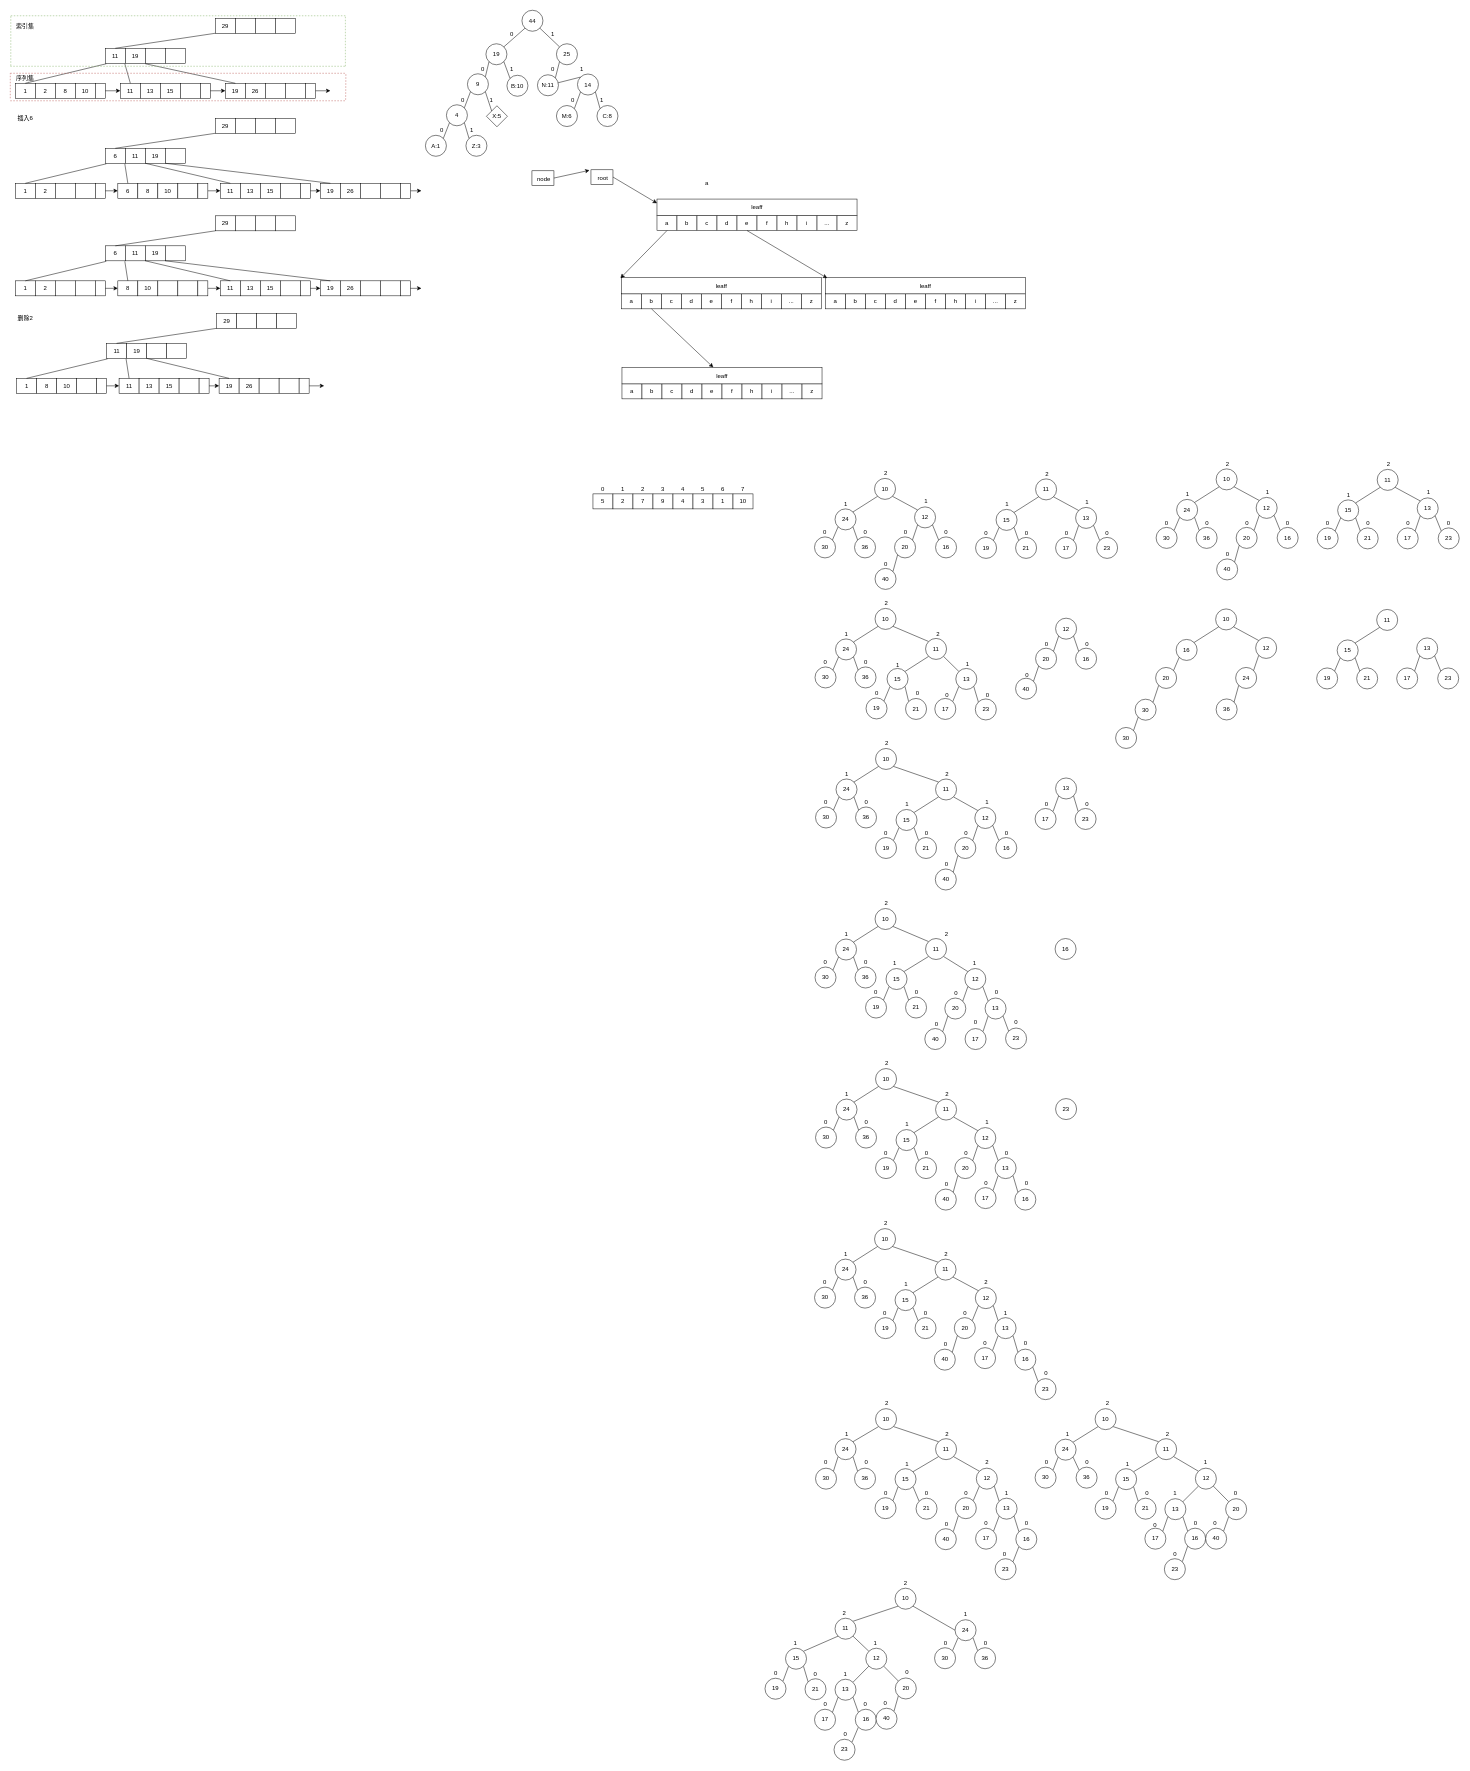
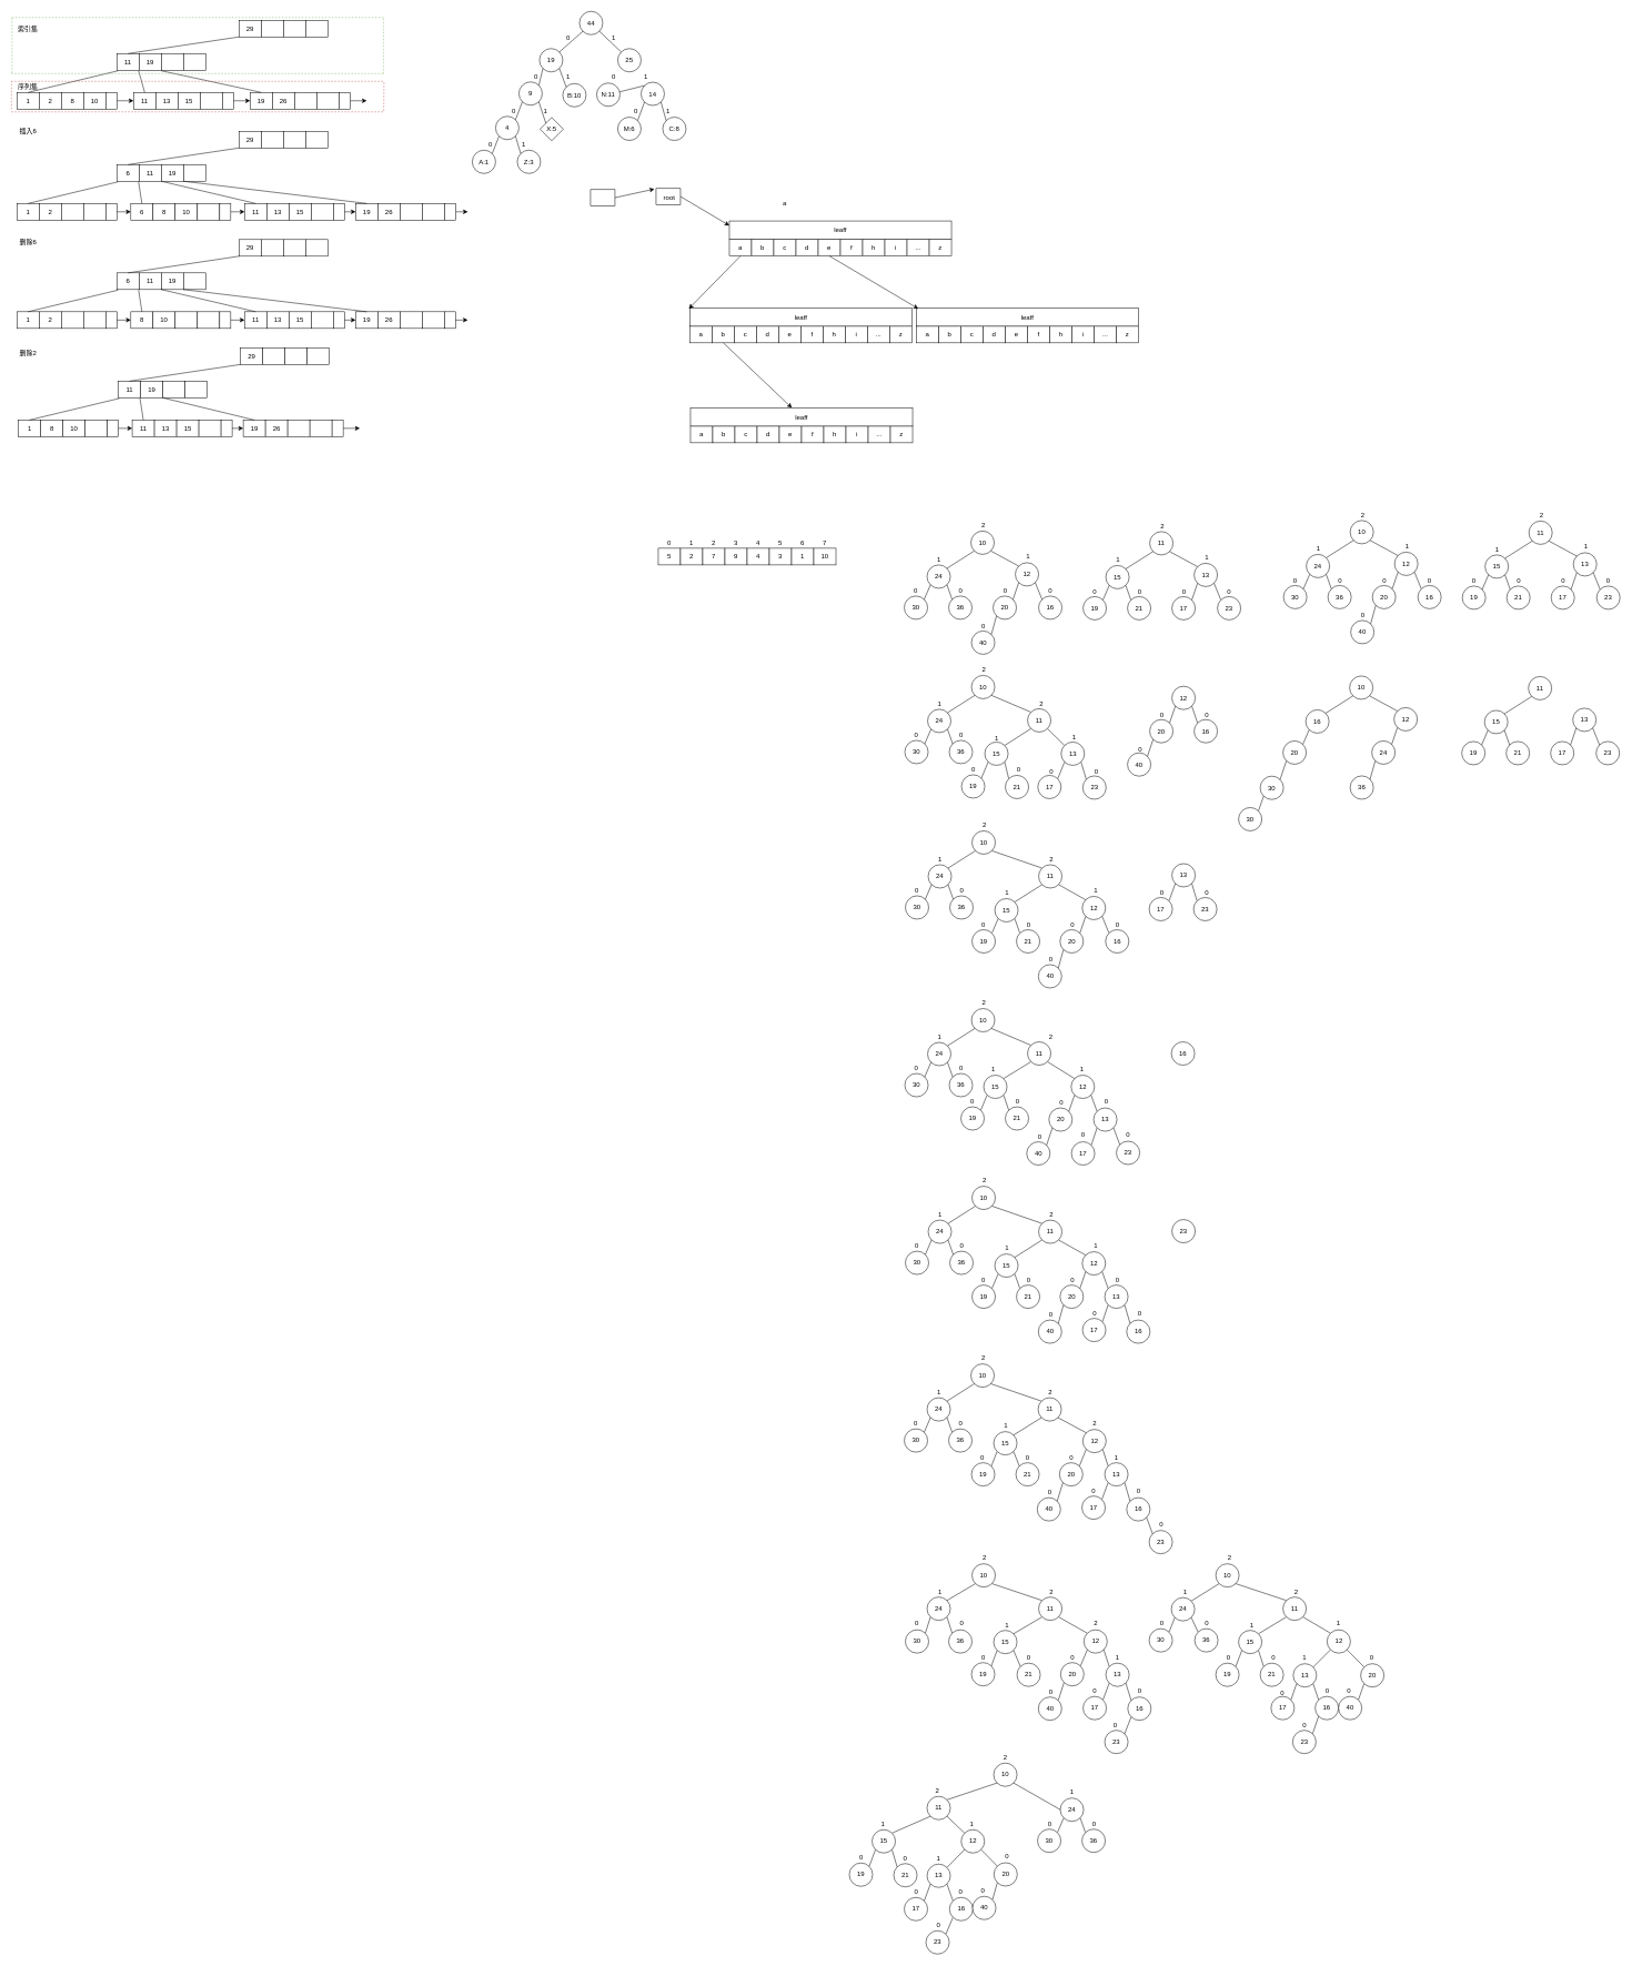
- <mxCell id="171" value="" style="endArrow=none;html=1;entryX=0;entryY=1;entryDx=0;entryDy=0;exitX=1;exitY=0;exitDx=0;exitDy=0;" parent="1" source="153" target="160" edge="1"><mxGeometry width="50" height="50" relative="1" as="geometry"><mxPoint x="1131" y="240" as="sourcePoint" /><mxPoint x="1151.151" y="200.849" as="targetPoint" /></mxGeometry></mxCell>
- <mxCell id="238" value="node" style="text;html=1;strokeColor=none;fillColor=none;align=center;verticalAlign=middle;whiteSpace=wrap;rounded=0;" parent="1" vertex="1"><mxGeometry x="1067" y="348" width="40" height="20" as="geometry" /></mxCell>
+ <mxCell id="117" value="删除6" style="text;html=1;strokeColor=none;fillColor=none;align=center;verticalAlign=middle;whiteSpace=wrap;rounded=0;" parent="1" vertex="1"><mxGeometry x="30" y="426" width="40" height="20" as="geometry" /></mxCell>
